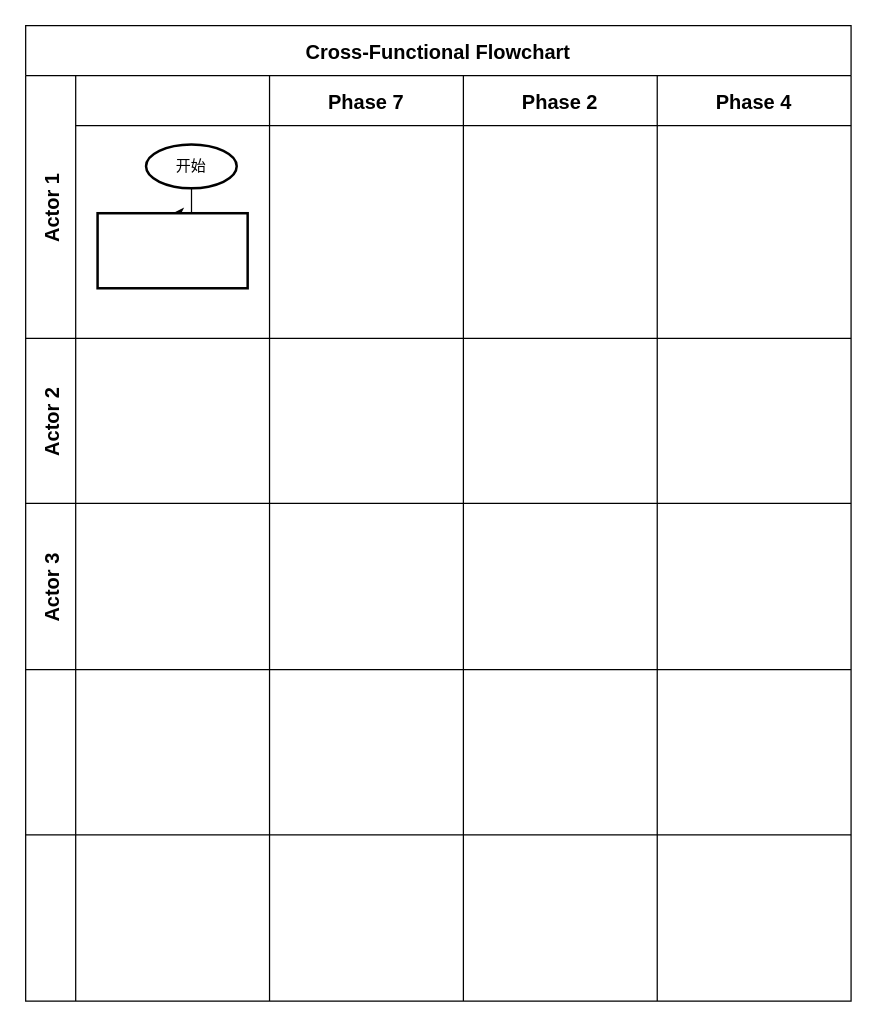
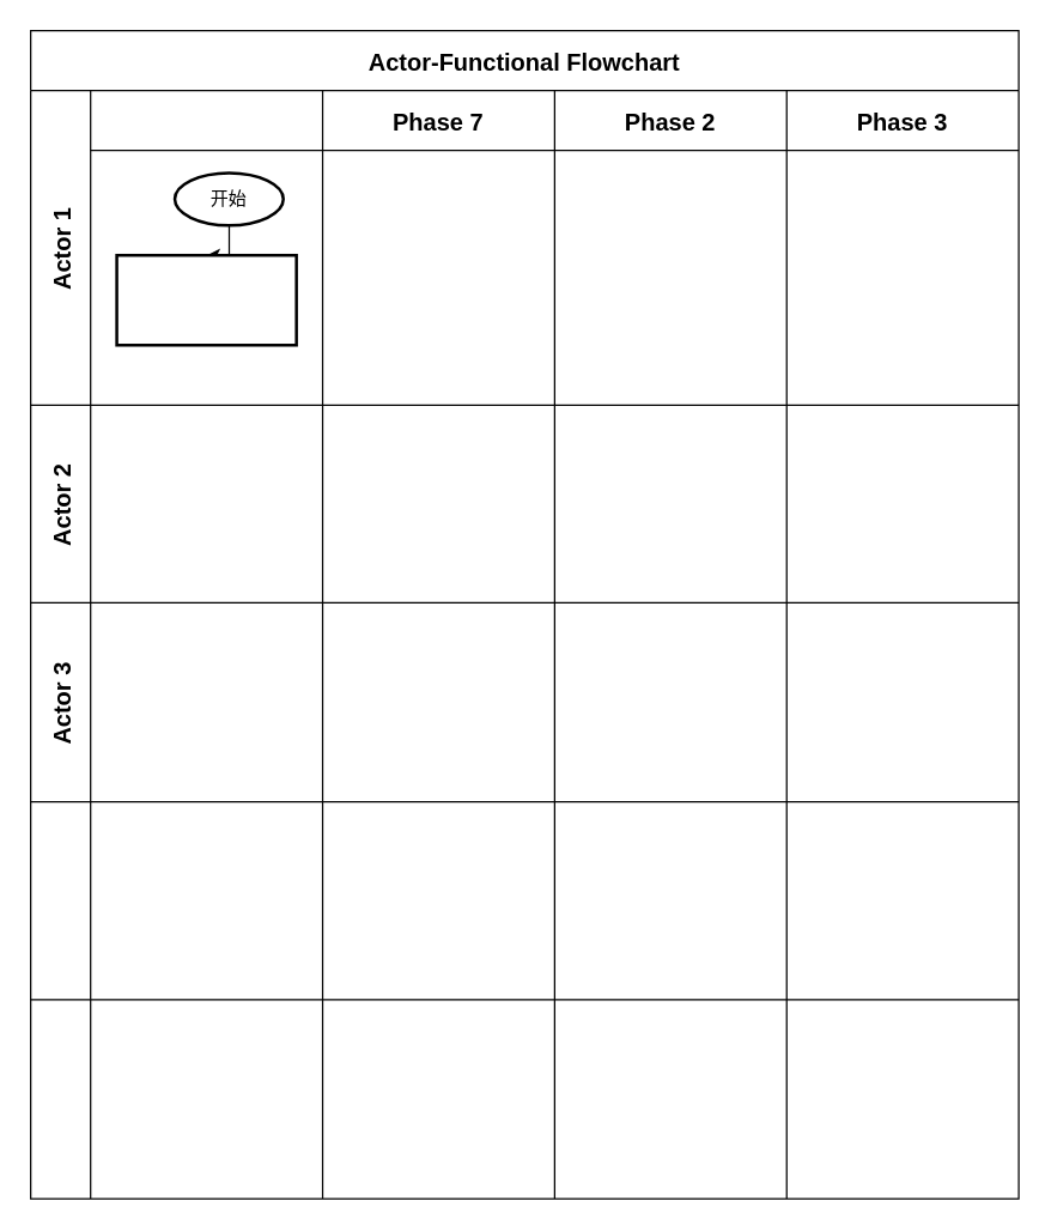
- <mxCell id="2" value="Cross-Functional Flowchart" style="shape=table;childLayout=tableLayout;startSize=40;collapsible=0;recursiveResize=0;expand=0;fontSize=16;fontStyle=1" vertex="1" parent="1"><mxGeometry x="20" y="20" width="660" height="780" as="geometry" /></mxCell>
+ <mxCell id="2" value="Actor-Functional Flowchart" style="shape=table;childLayout=tableLayout;startSize=40;collapsible=0;recursiveResize=0;expand=0;fontSize=16;fontStyle=1" vertex="1" parent="1"><mxGeometry x="20" y="20" width="660" height="780" as="geometry" /></mxCell>
- <mxCell id="10" value="Phase 4" style="swimlane;swimlaneHead=0;swimlaneBody=0;fontStyle=1;strokeColor=inherit;connectable=0;fillColor=none;startSize=40;collapsible=0;recursiveResize=0;expand=0;fontSize=16;" vertex="1" parent="3"><mxGeometry x="505" width="155" height="210" as="geometry"><mxRectangle width="155" height="210" as="alternateBounds" /></mxGeometry></mxCell>
+ <mxCell id="10" value="Phase 3" style="swimlane;swimlaneHead=0;swimlaneBody=0;fontStyle=1;strokeColor=inherit;connectable=0;fillColor=none;startSize=40;collapsible=0;recursiveResize=0;expand=0;fontSize=16;" vertex="1" parent="3"><mxGeometry x="505" width="155" height="210" as="geometry"><mxRectangle width="155" height="210" as="alternateBounds" /></mxGeometry></mxCell>
